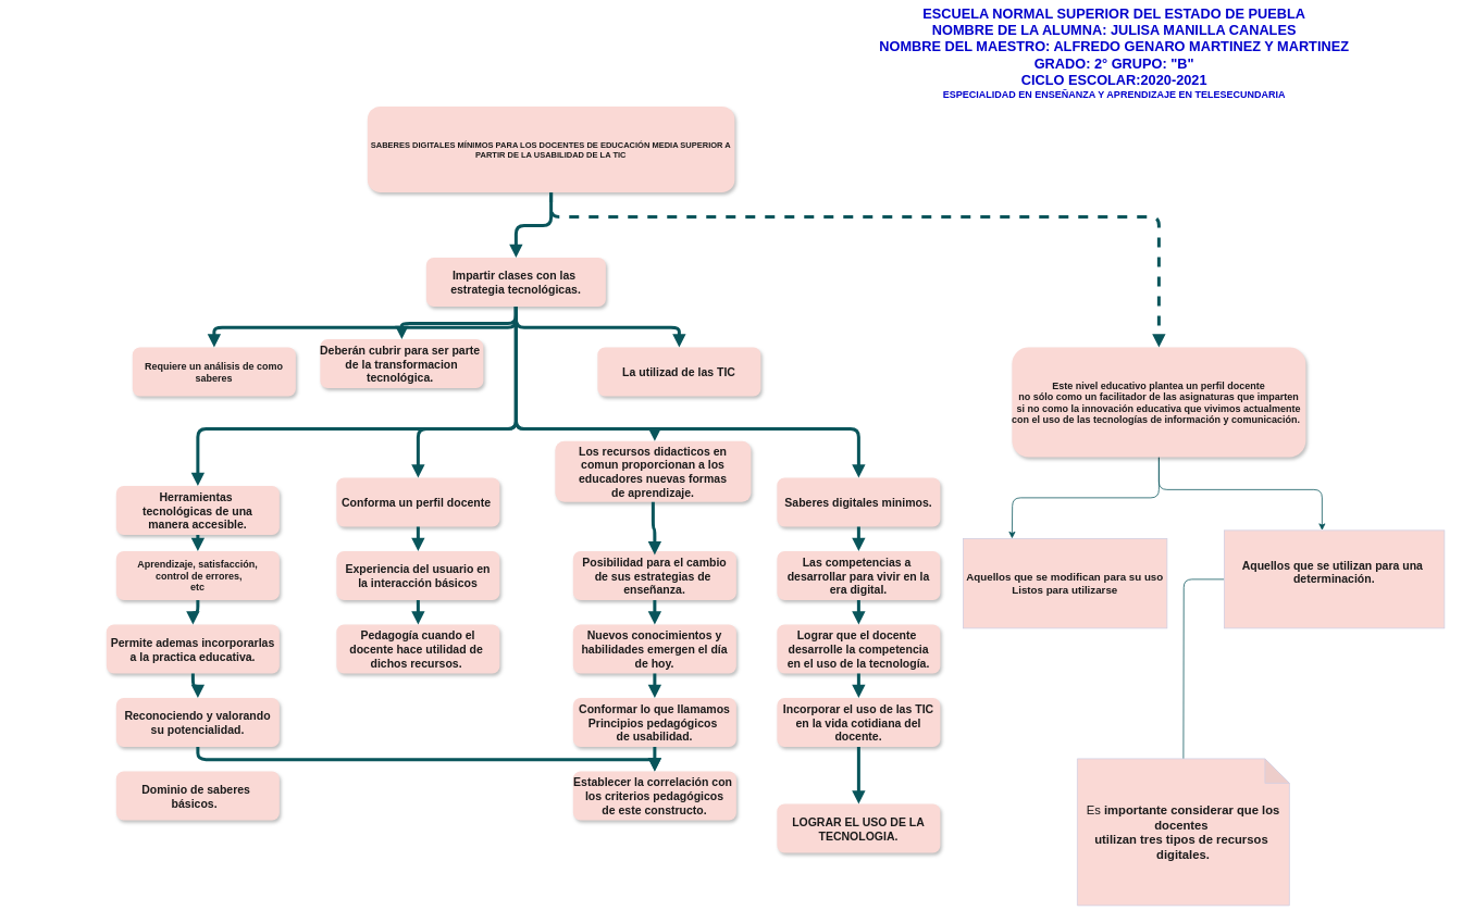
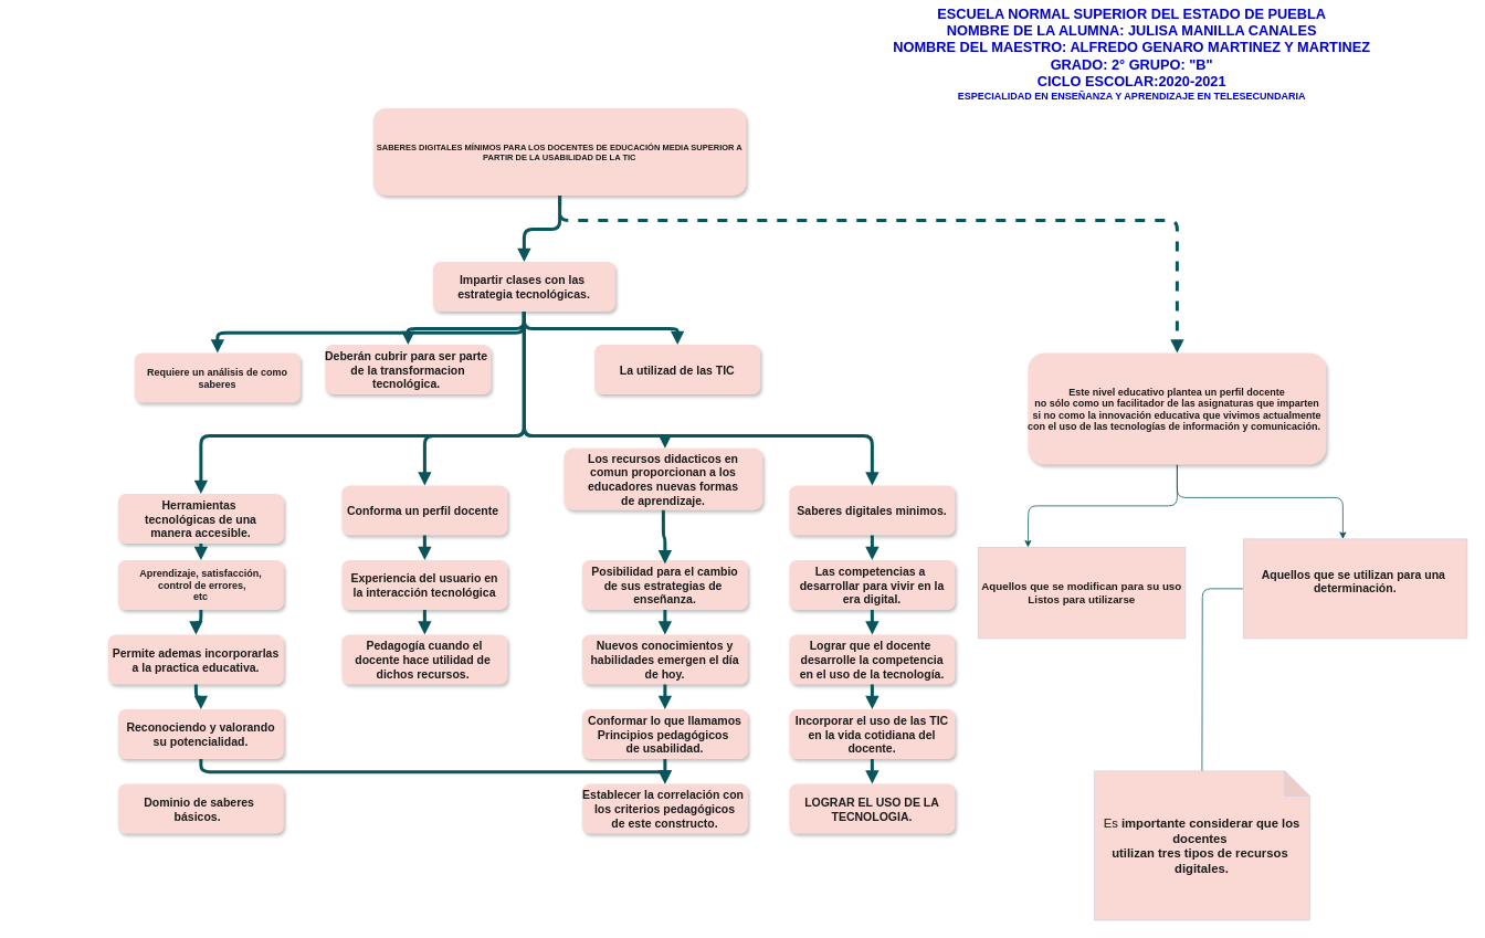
- <mxCell id="6" value="La utilizad de las TIC" style="rounded=1;strokeColor=none;shadow=1;fontStyle=1;fontSize=14;fillColor=#FAD9D5;fontColor=#1A1A1A;" parent="1" vertex="1"><mxGeometry x="732" y="425.5" width="200" height="60" as="geometry" /></mxCell>
+ <mxCell id="6" value="La utilizad de las TIC" style="rounded=1;strokeColor=none;shadow=1;fontStyle=1;fontSize=14;fillColor=#FAD9D5;fontColor=#1A1A1A;" parent="1" vertex="1"><mxGeometry x="717" y="415.5" width="200" height="60" as="geometry" /></mxCell>
- <mxCell id="16" value="Experiencia del usuario en&#10;la interacción básicos" style="rounded=1;strokeColor=none;shadow=1;fontStyle=1;fontSize=14;fillColor=#FAD9D5;fontColor=#1A1A1A;" parent="1" vertex="1"><mxGeometry x="412" y="675.5" width="200" height="60" as="geometry" /></mxCell>
+ <mxCell id="16" value="Experiencia del usuario en&#10;la interacción tecnológica" style="rounded=1;strokeColor=none;shadow=1;fontStyle=1;fontSize=14;fillColor=#FAD9D5;fontColor=#1A1A1A;" parent="1" vertex="1"><mxGeometry x="412" y="675.5" width="200" height="60" as="geometry" /></mxCell>
- <mxCell id="27" value="LOGRAR EL USO DE LA&#10;TECNOLOGIA." style="rounded=1;strokeColor=none;shadow=1;fontStyle=1;fontSize=14;fillColor=#FAD9D5;fontColor=#1A1A1A;" parent="1" vertex="1"><mxGeometry x="952" y="985.5" width="200" height="60" as="geometry" /></mxCell>
+ <mxCell id="27" value="LOGRAR EL USO DE LA&#10;TECNOLOGIA." style="rounded=1;strokeColor=none;shadow=1;fontStyle=1;fontSize=14;fillColor=#FAD9D5;fontColor=#1A1A1A;" parent="1" vertex="1"><mxGeometry x="952" y="945.5" width="200" height="60" as="geometry" /></mxCell>
